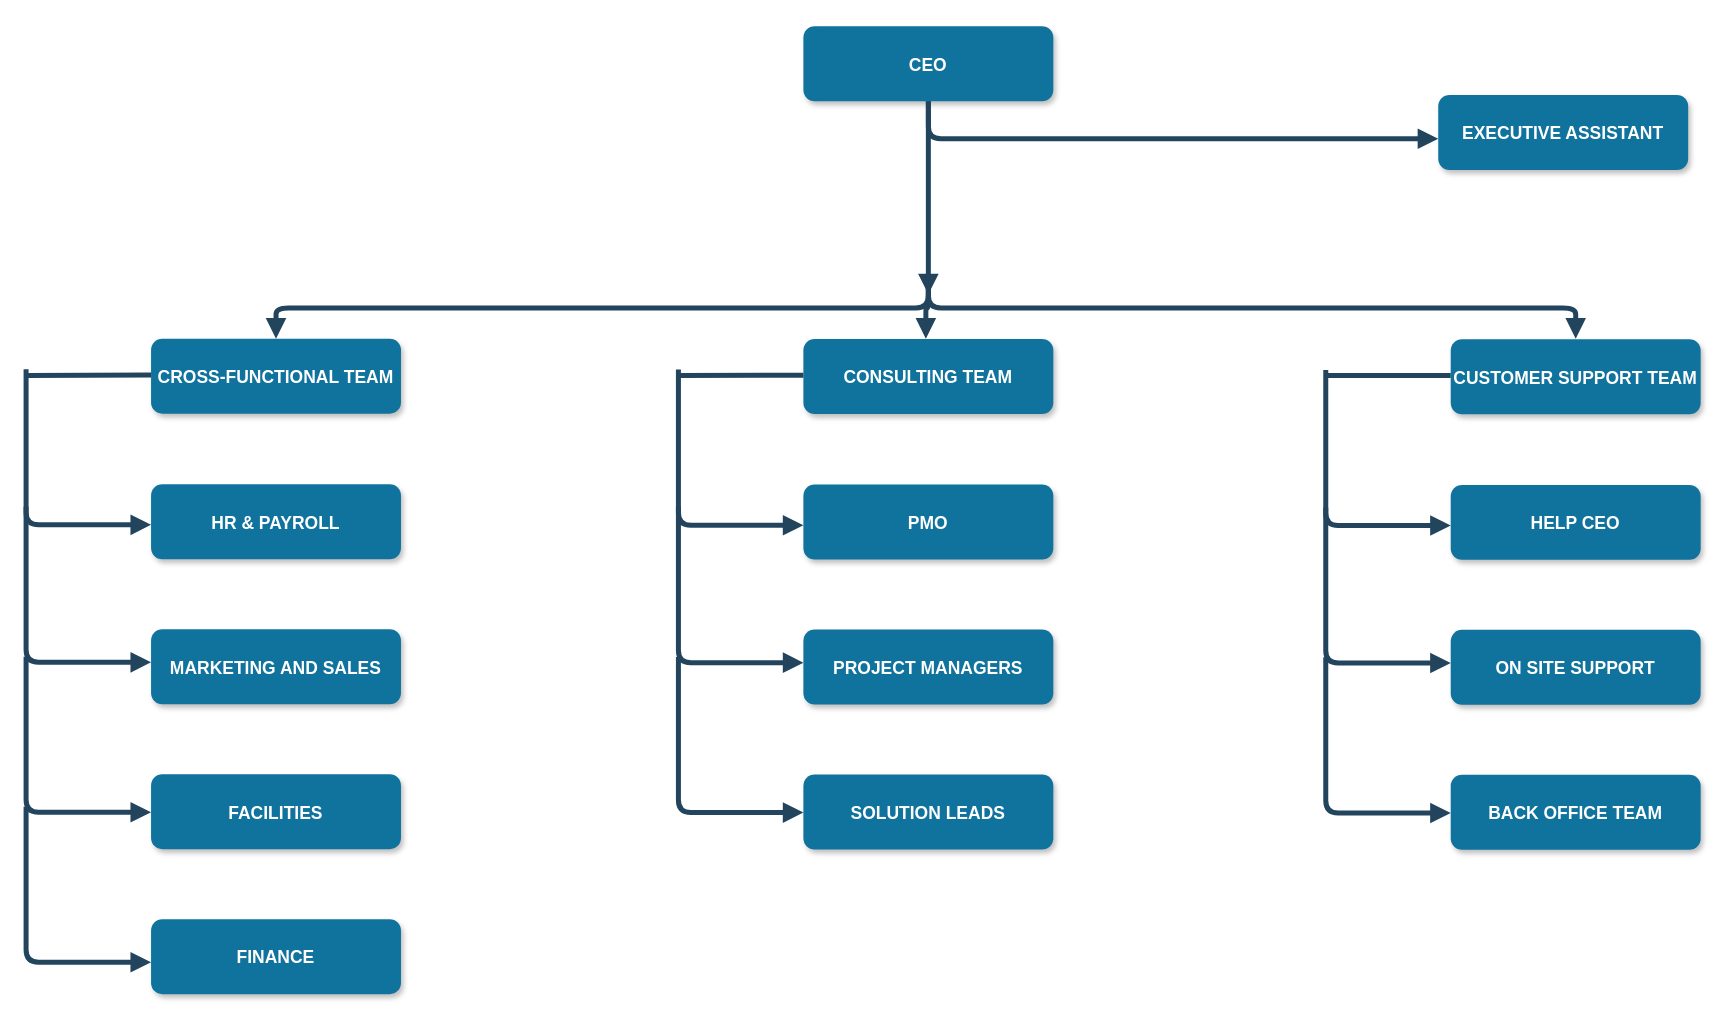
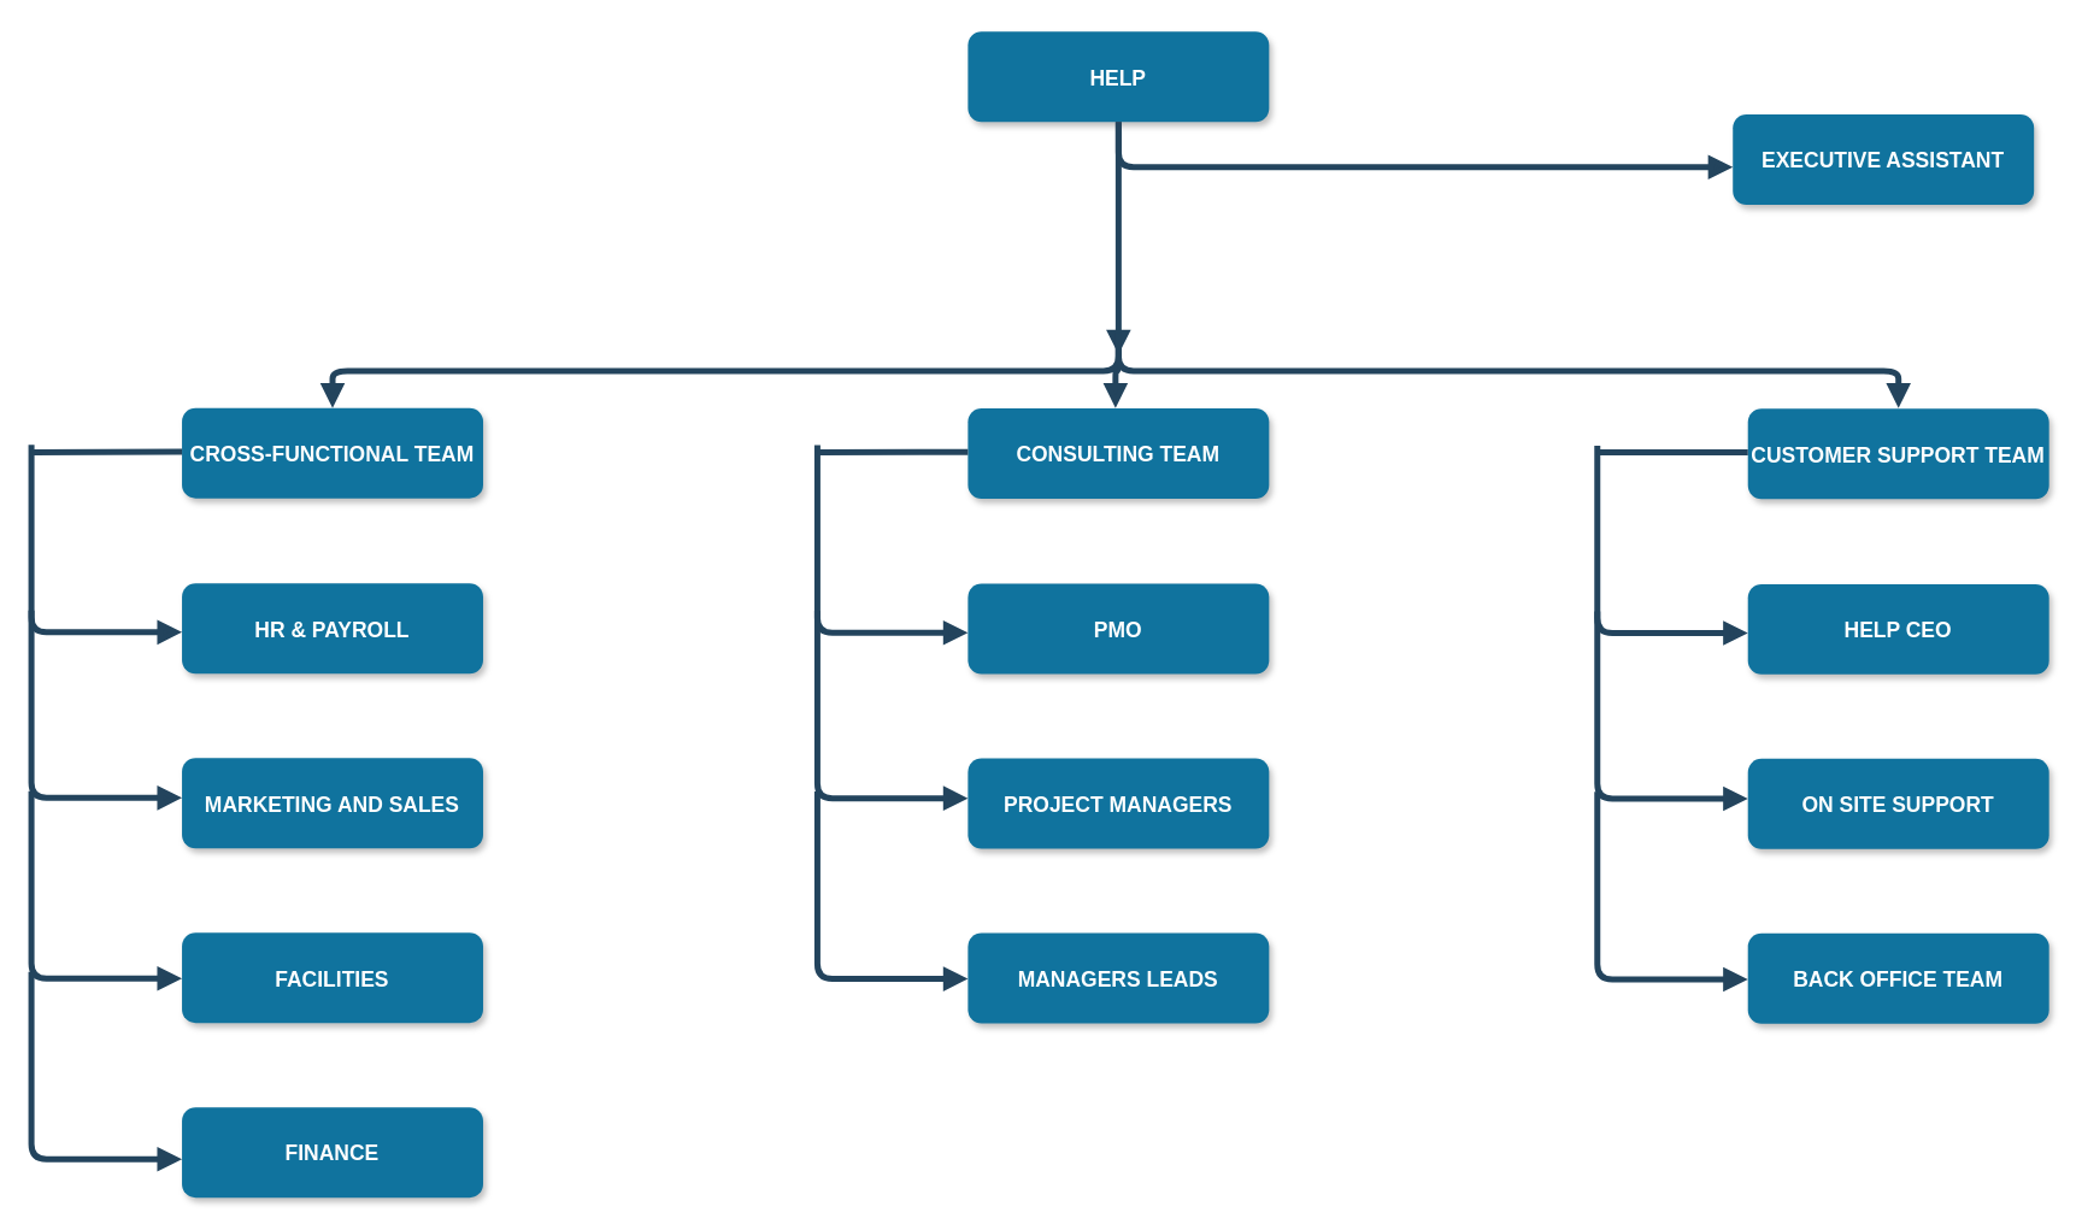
- <mxCell id="2" value="CEO" style="rounded=1;fillColor=#10739E;strokeColor=none;shadow=1;gradientColor=none;fontStyle=1;fontColor=#FFFFFF;fontSize=14;" parent="1" vertex="1"><mxGeometry x="642" y="20.5" width="200" height="60" as="geometry" /></mxCell>
+ <mxCell id="2" value="HELP" style="rounded=1;fillColor=#10739E;strokeColor=none;shadow=1;gradientColor=none;fontStyle=1;fontColor=#FFFFFF;fontSize=14;" parent="1" vertex="1"><mxGeometry x="642" y="20.5" width="200" height="60" as="geometry" /></mxCell>
- <mxCell id="22" value="SOLUTION LEADS" style="rounded=1;fillColor=#10739E;strokeColor=none;shadow=1;gradientColor=none;fontStyle=1;fontColor=#FFFFFF;fontSize=14;" vertex="1" parent="1"><mxGeometry x="642" y="619.25" width="200" height="60" as="geometry" /></mxCell>
+ <mxCell id="22" value="MANAGERS LEADS" style="rounded=1;fillColor=#10739E;strokeColor=none;shadow=1;gradientColor=none;fontStyle=1;fontColor=#FFFFFF;fontSize=14;" vertex="1" parent="1"><mxGeometry x="642" y="619.25" width="200" height="60" as="geometry" /></mxCell>
